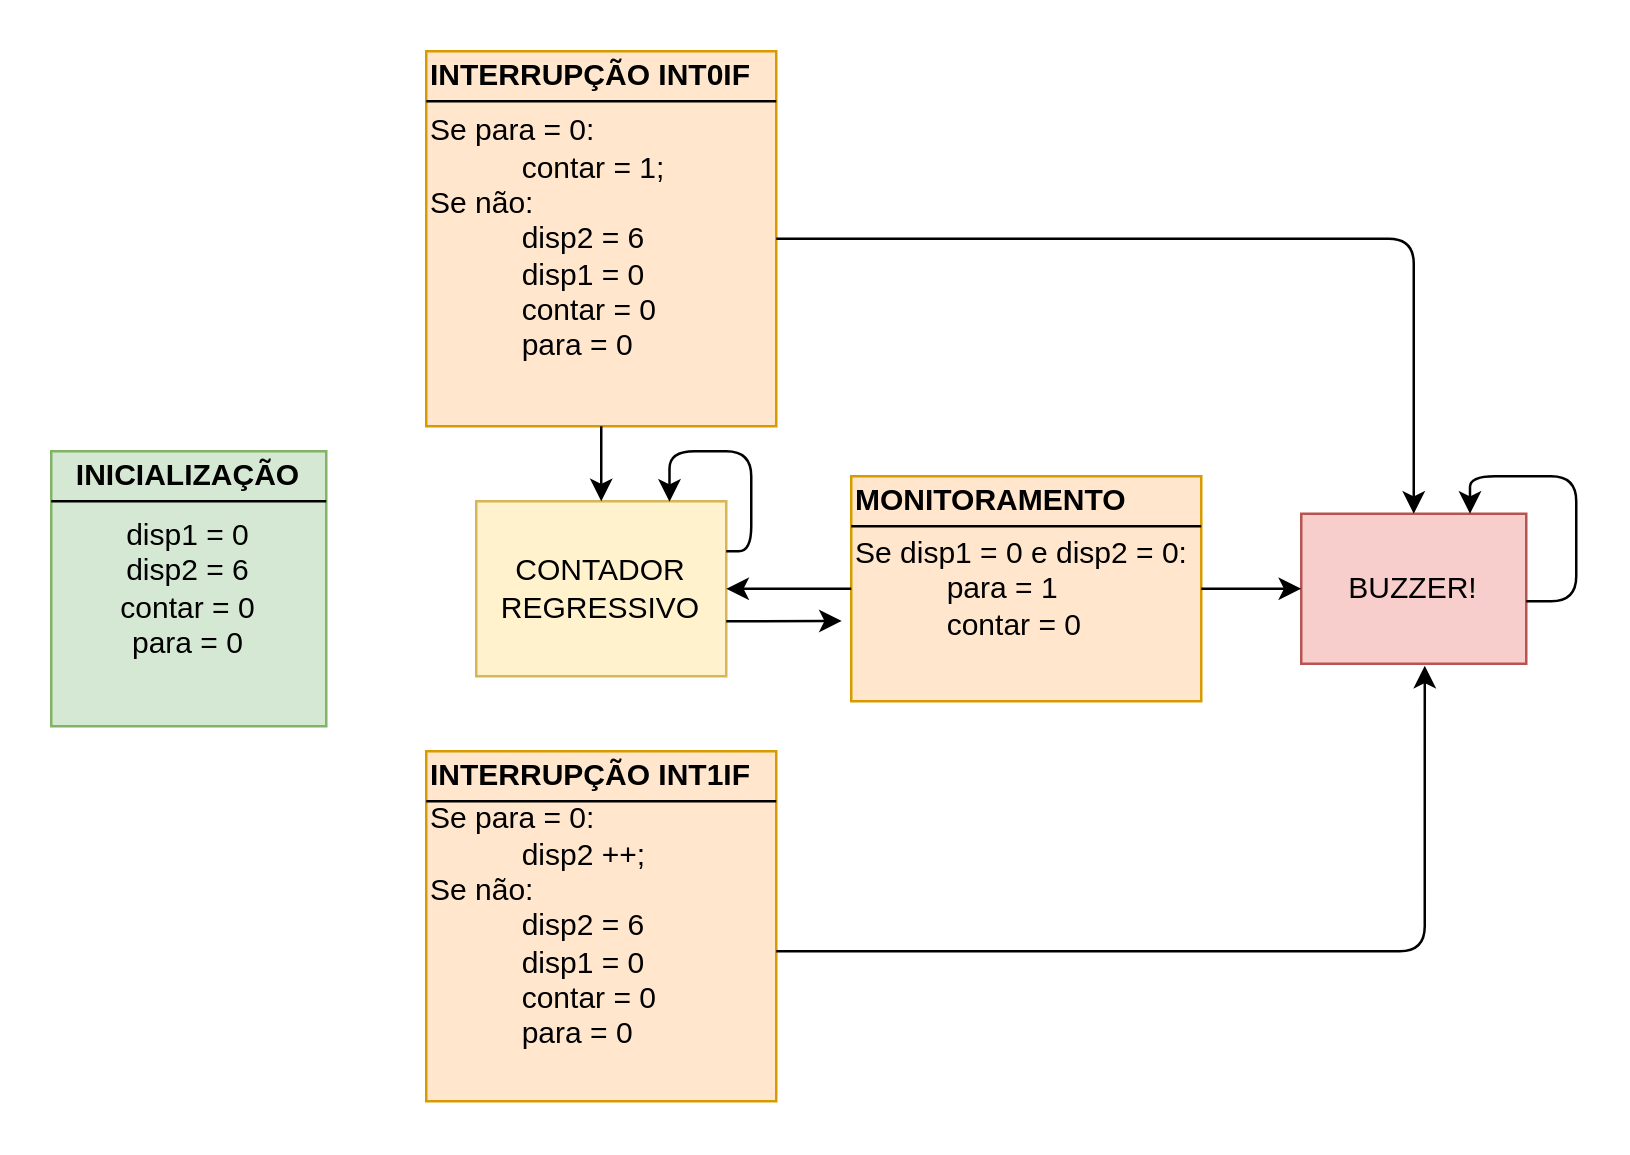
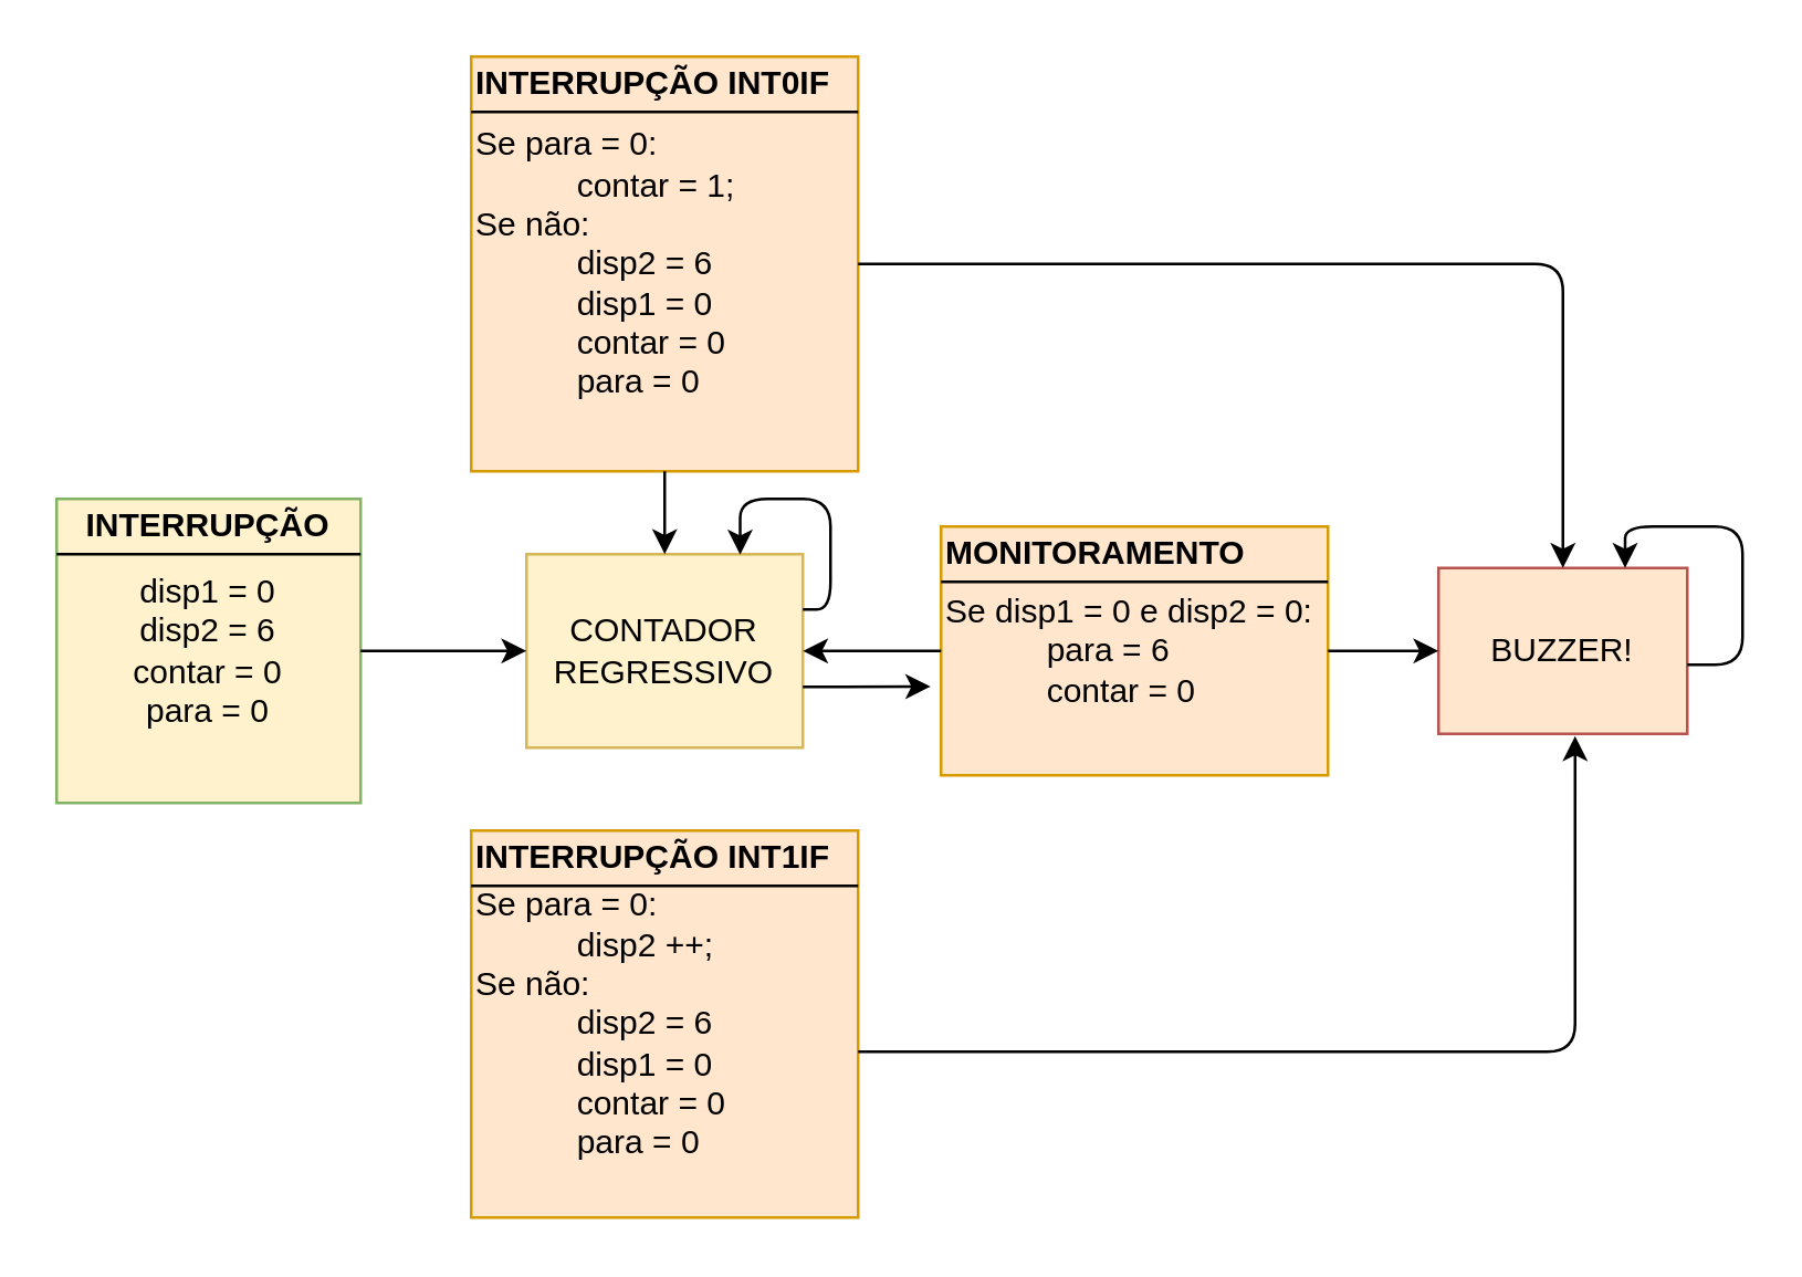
- <mxCell id="6" value="&lt;b&gt;INICIALIZAÇÃO&lt;/b&gt;" style="text;html=1;strokeColor=none;fillColor=none;align=center;verticalAlign=middle;whiteSpace=wrap;rounded=0;" vertex="1" parent="1"><mxGeometry x="20" y="180" width="110" height="20" as="geometry" /></mxCell>
+ <mxCell id="6" value="&lt;b&gt;INTERRUPÇÃO&lt;/b&gt;" style="text;html=1;strokeColor=none;fillColor=none;align=center;verticalAlign=middle;whiteSpace=wrap;rounded=0;" vertex="1" parent="1"><mxGeometry x="20" y="180" width="110" height="20" as="geometry" /></mxCell>
- <mxCell id="4" value="disp1 = 0&lt;br&gt;disp2 = 6&lt;br&gt;contar = 0&lt;br&gt;para = 0" style="rounded=0;whiteSpace=wrap;html=1;fillColor=#d5e8d4;strokeColor=#82b366;" vertex="1" parent="1"><mxGeometry x="20" y="180" width="110" height="110" as="geometry" /></mxCell>
+ <mxCell id="4" value="disp1 = 0&lt;br&gt;disp2 = 6&lt;br&gt;contar = 0&lt;br&gt;para = 0" style="rounded=0;whiteSpace=wrap;html=1;fillColor=#fff2cc;strokeColor=#82b366;" vertex="1" parent="1"><mxGeometry x="20" y="180" width="110" height="110" as="geometry" /></mxCell>
+ <mxCell id="17" value="" style="endArrow=classic;html=1;entryX=0;entryY=0.5;entryDx=0;entryDy=0;exitX=1;exitY=0.5;exitDx=0;exitDy=0;" edge="1" parent="1" source="4" target="3"><mxGeometry width="50" height="50" relative="1" as="geometry"><mxPoint x="160" y="260" as="sourcePoint" /><mxPoint x="250" y="280" as="targetPoint" /></mxGeometry></mxCell>
- <mxCell id="12" value="Se disp1 = 0 e disp2 = 0:&lt;br&gt;&amp;nbsp; &amp;nbsp; &amp;nbsp; &amp;nbsp; &amp;nbsp; &amp;nbsp;para = 1&lt;br&gt;&amp;nbsp; &amp;nbsp; &amp;nbsp; &amp;nbsp; &amp;nbsp; &amp;nbsp;contar = 0" style="rounded=0;whiteSpace=wrap;html=1;align=left;fillColor=#ffe6cc;strokeColor=#d79b00;" vertex="1" parent="1"><mxGeometry x="340" y="190" width="140" height="90" as="geometry" /></mxCell>
+ <mxCell id="12" value="Se disp1 = 0 e disp2 = 0:&lt;br&gt;&amp;nbsp; &amp;nbsp; &amp;nbsp; &amp;nbsp; &amp;nbsp; &amp;nbsp;para = 6&lt;br&gt;&amp;nbsp; &amp;nbsp; &amp;nbsp; &amp;nbsp; &amp;nbsp; &amp;nbsp;contar = 0" style="rounded=0;whiteSpace=wrap;html=1;align=left;fillColor=#ffe6cc;strokeColor=#d79b00;" vertex="1" parent="1"><mxGeometry x="340" y="190" width="140" height="90" as="geometry" /></mxCell>
- <mxCell id="15" value="BUZZER!" style="rounded=0;whiteSpace=wrap;html=1;fillColor=#f8cecc;strokeColor=#b85450;" vertex="1" parent="1"><mxGeometry x="520" y="205" width="90" height="60" as="geometry" /></mxCell>
+ <mxCell id="15" value="BUZZER!" style="rounded=0;whiteSpace=wrap;html=1;fillColor=#ffe6cc;strokeColor=#b85450;" vertex="1" parent="1"><mxGeometry x="520" y="205" width="90" height="60" as="geometry" /></mxCell>
